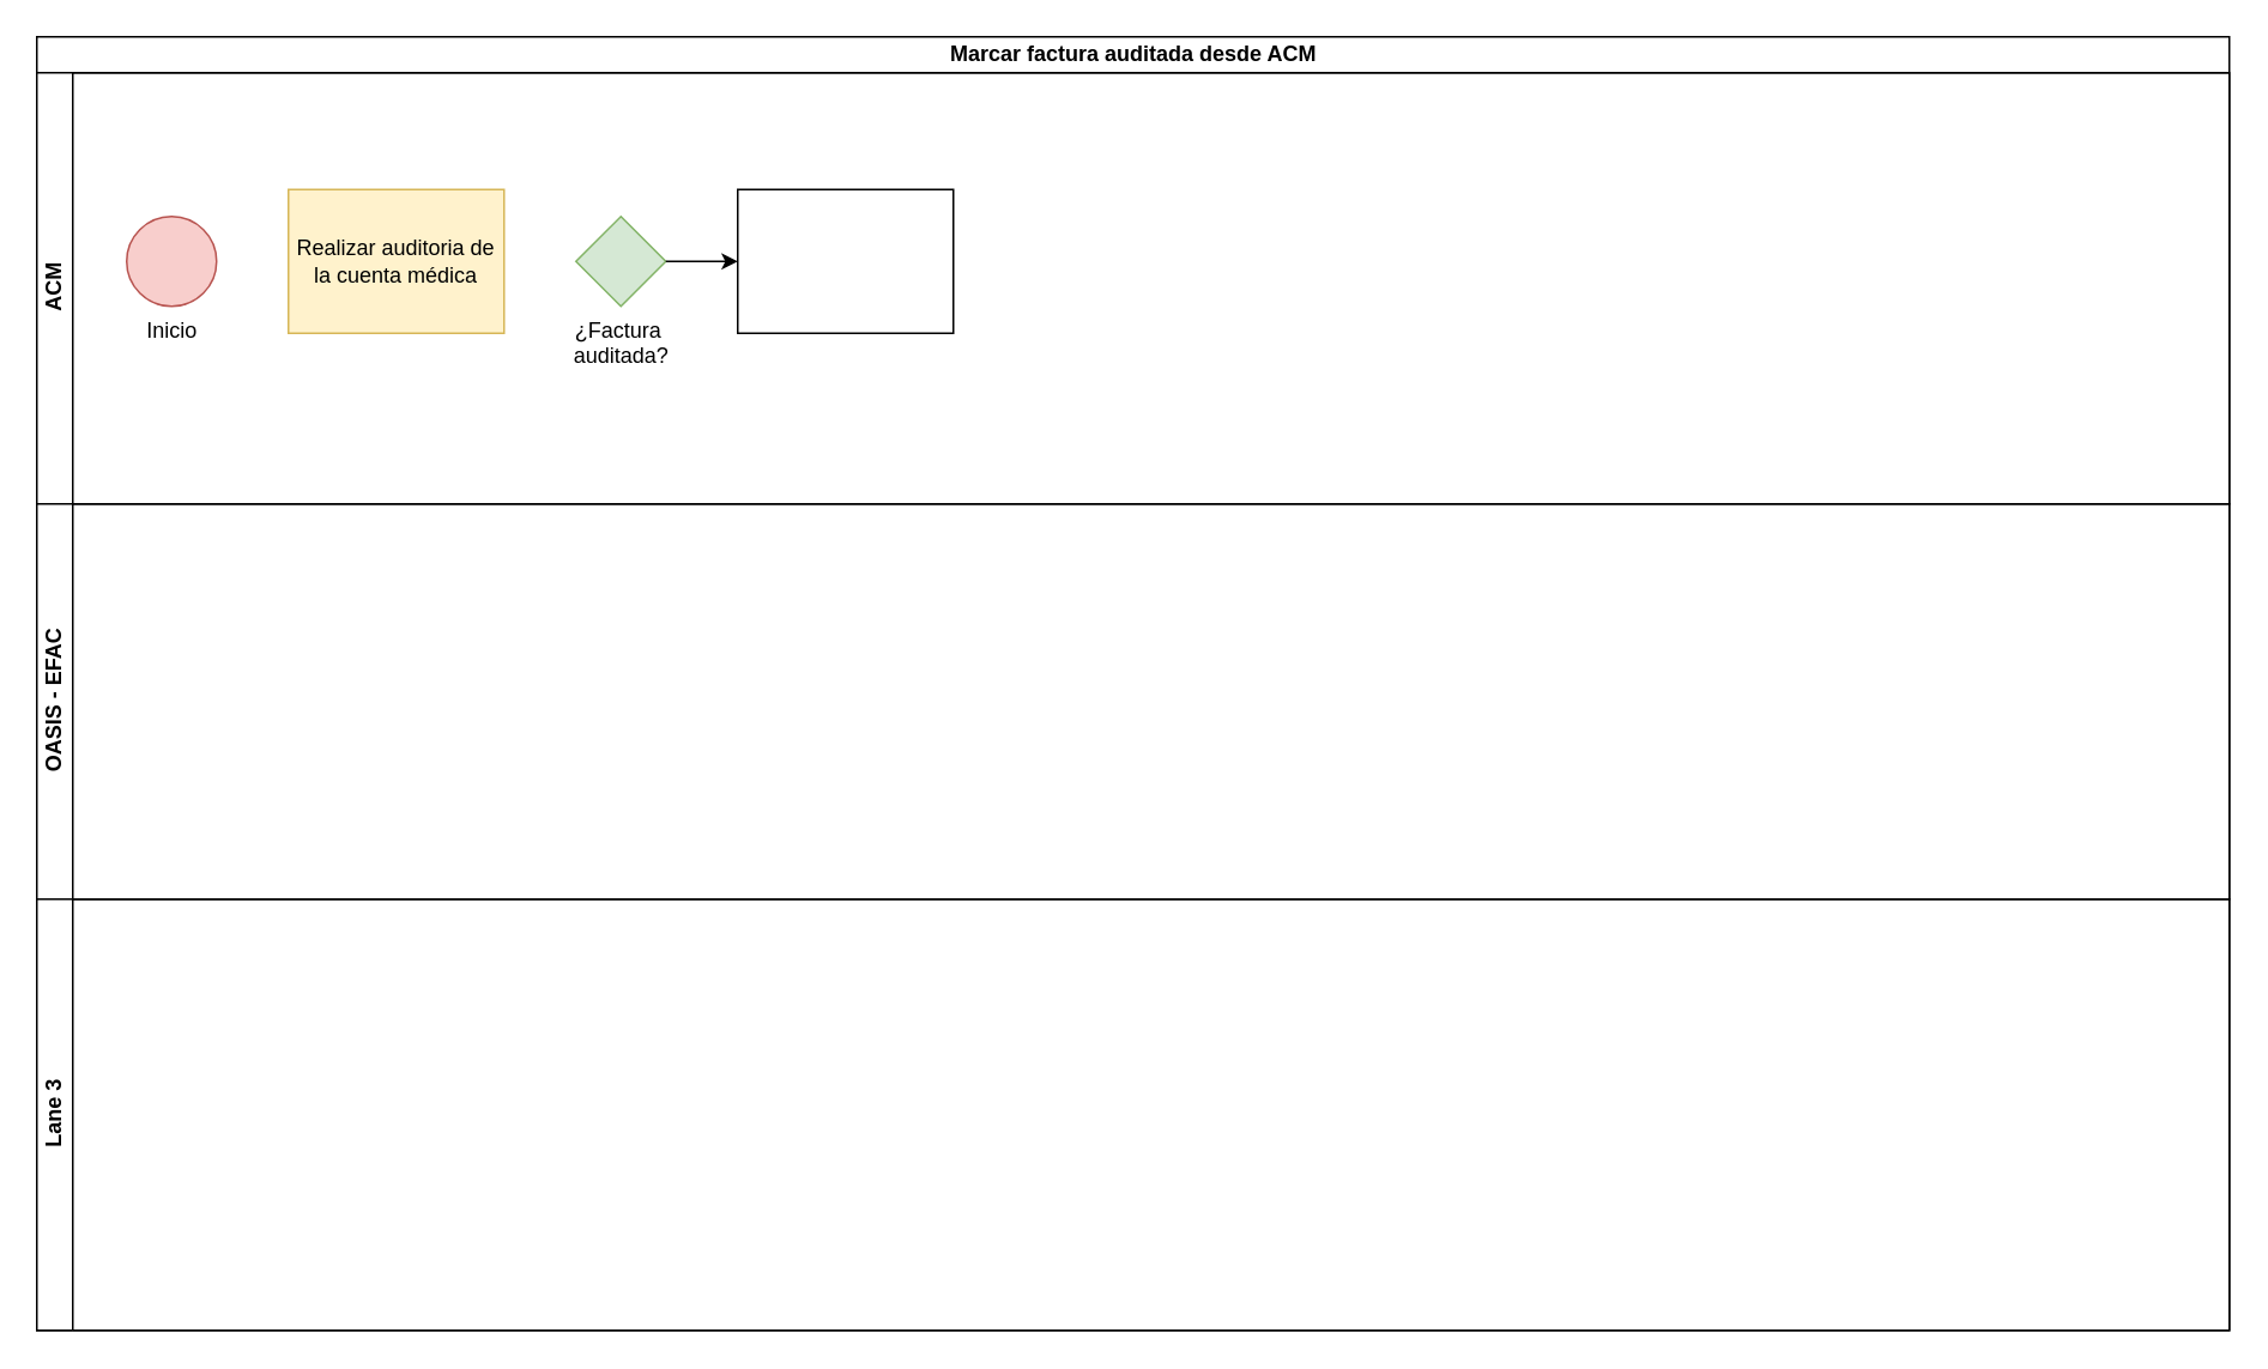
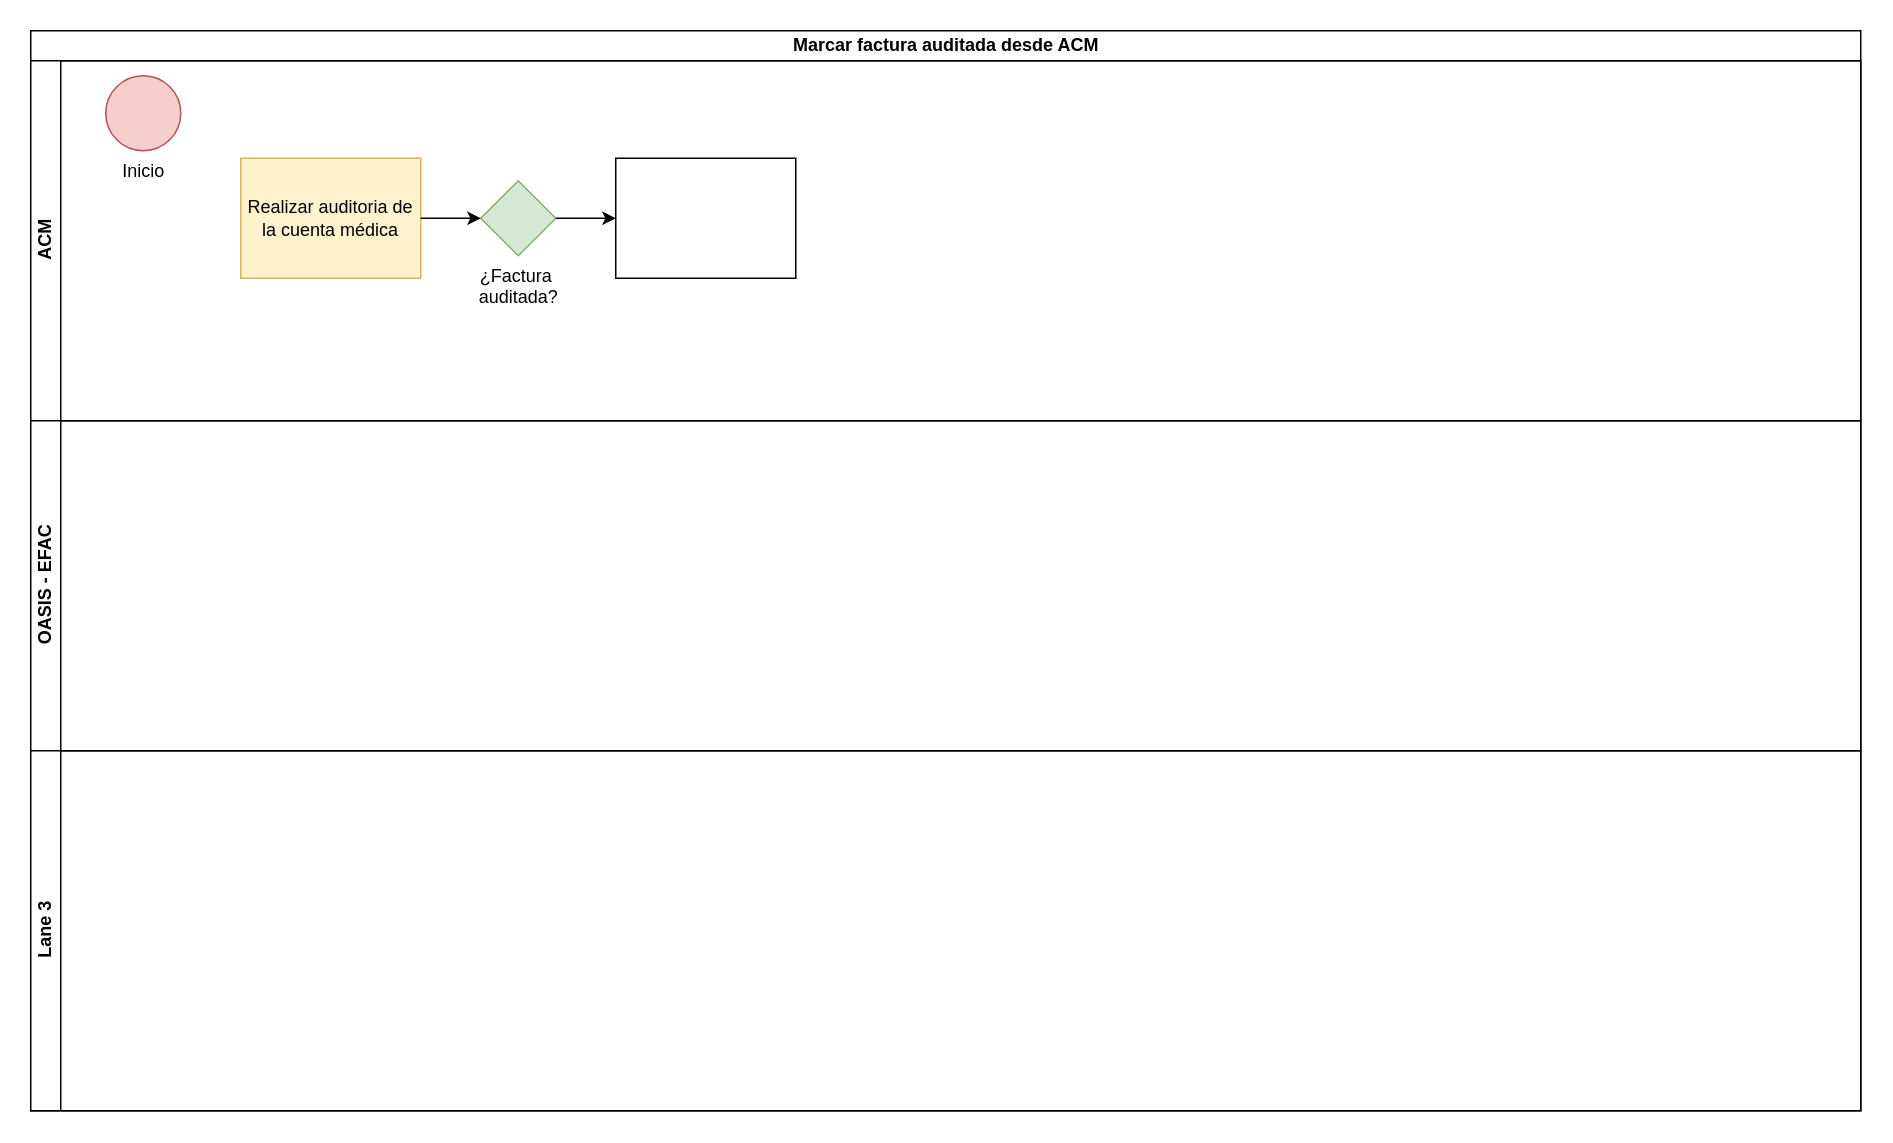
- <mxCell id="4" value="Inicio" style="points=[[0.145,0.145,0],[0.5,0,0],[0.855,0.145,0],[1,0.5,0],[0.855,0.855,0],[0.5,1,0],[0.145,0.855,0],[0,0.5,0]];shape=mxgraph.bpmn.event;html=1;verticalLabelPosition=bottom;labelBackgroundColor=#ffffff;verticalAlign=top;align=center;perimeter=ellipsePerimeter;outlineConnect=0;aspect=fixed;outline=standard;symbol=general;fillColor=#f8cecc;strokeColor=#b85450;" vertex="1" parent="3"><mxGeometry x="50" y="80" width="50" height="50" as="geometry" /></mxCell>
+ <mxCell id="4" value="Inicio" style="points=[[0.145,0.145,0],[0.5,0,0],[0.855,0.145,0],[1,0.5,0],[0.855,0.855,0],[0.5,1,0],[0.145,0.855,0],[0,0.5,0]];shape=mxgraph.bpmn.event;html=1;verticalLabelPosition=bottom;labelBackgroundColor=#ffffff;verticalAlign=top;align=center;perimeter=ellipsePerimeter;outlineConnect=0;aspect=fixed;outline=standard;symbol=general;fillColor=#f8cecc;strokeColor=#b85450;" vertex="1" parent="3"><mxGeometry x="50" y="10" width="50" height="50" as="geometry" /></mxCell>
+ <mxCell id="7" style="edgeStyle=orthogonalEdgeStyle;rounded=0;orthogonalLoop=1;jettySize=auto;html=1;" edge="1" parent="3" source="5" target="6"><mxGeometry relative="1" as="geometry"><mxPoint x="310" y="105" as="targetPoint" /></mxGeometry></mxCell>
